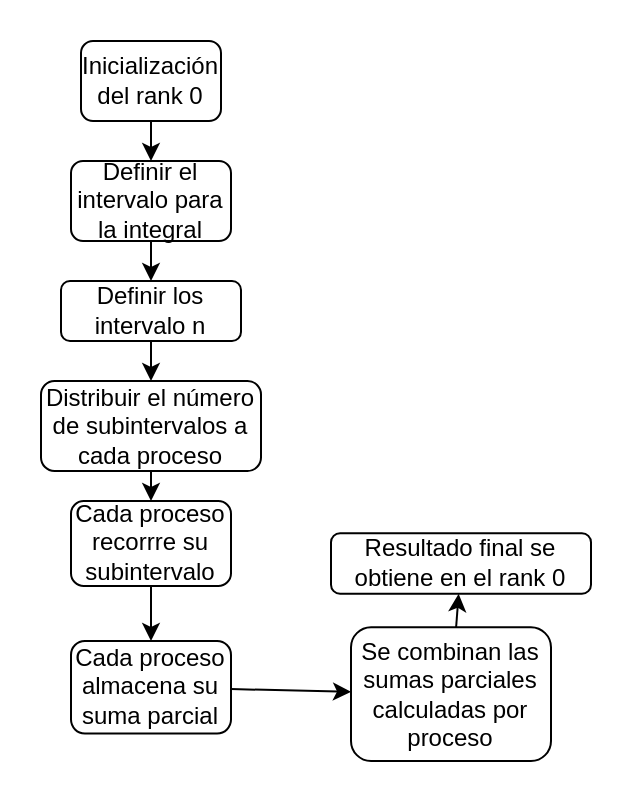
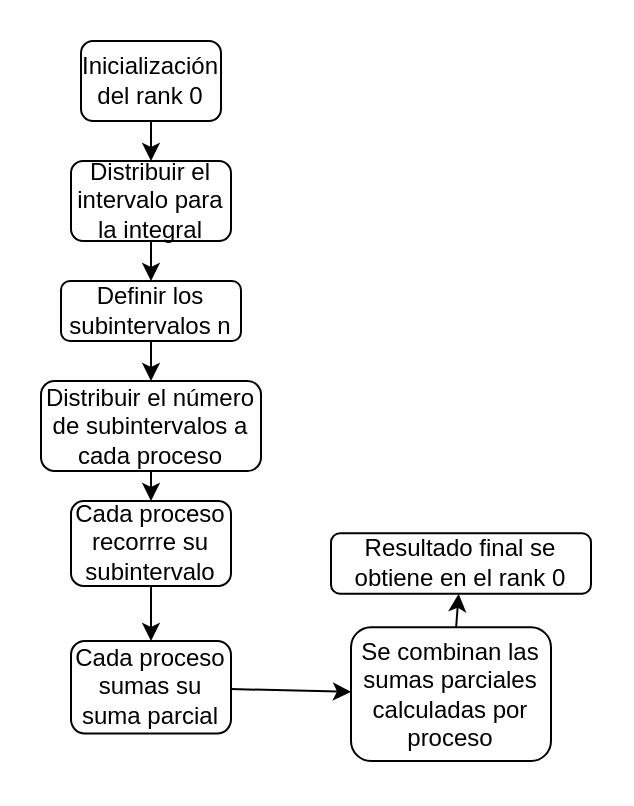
- <mxCell id="5" value="Definir el intervalo para la integral" style="whiteSpace=wrap;html=1;rounded=1;" vertex="1" parent="1"><mxGeometry x="35" y="80" width="80" height="40" as="geometry" /></mxCell>
+ <mxCell id="5" value="Distribuir el intervalo para la integral" style="whiteSpace=wrap;html=1;rounded=1;" vertex="1" parent="1"><mxGeometry x="35" y="80" width="80" height="40" as="geometry" /></mxCell>
- <mxCell id="7" value="Definir los intervalo n" style="whiteSpace=wrap;html=1;rounded=1;" vertex="1" parent="1"><mxGeometry x="30" y="140" width="90" height="30" as="geometry" /></mxCell>
+ <mxCell id="7" value="Definir los subintervalos n" style="whiteSpace=wrap;html=1;rounded=1;" vertex="1" parent="1"><mxGeometry x="30" y="140" width="90" height="30" as="geometry" /></mxCell>
- <mxCell id="13" value="Cada proceso almacena su suma parcial" style="whiteSpace=wrap;html=1;rounded=1;" vertex="1" parent="1"><mxGeometry x="35" y="320" width="80" height="46.25" as="geometry" /></mxCell>
+ <mxCell id="13" value="Cada proceso sumas su suma parcial" style="whiteSpace=wrap;html=1;rounded=1;" vertex="1" parent="1"><mxGeometry x="35" y="320" width="80" height="46.25" as="geometry" /></mxCell>
